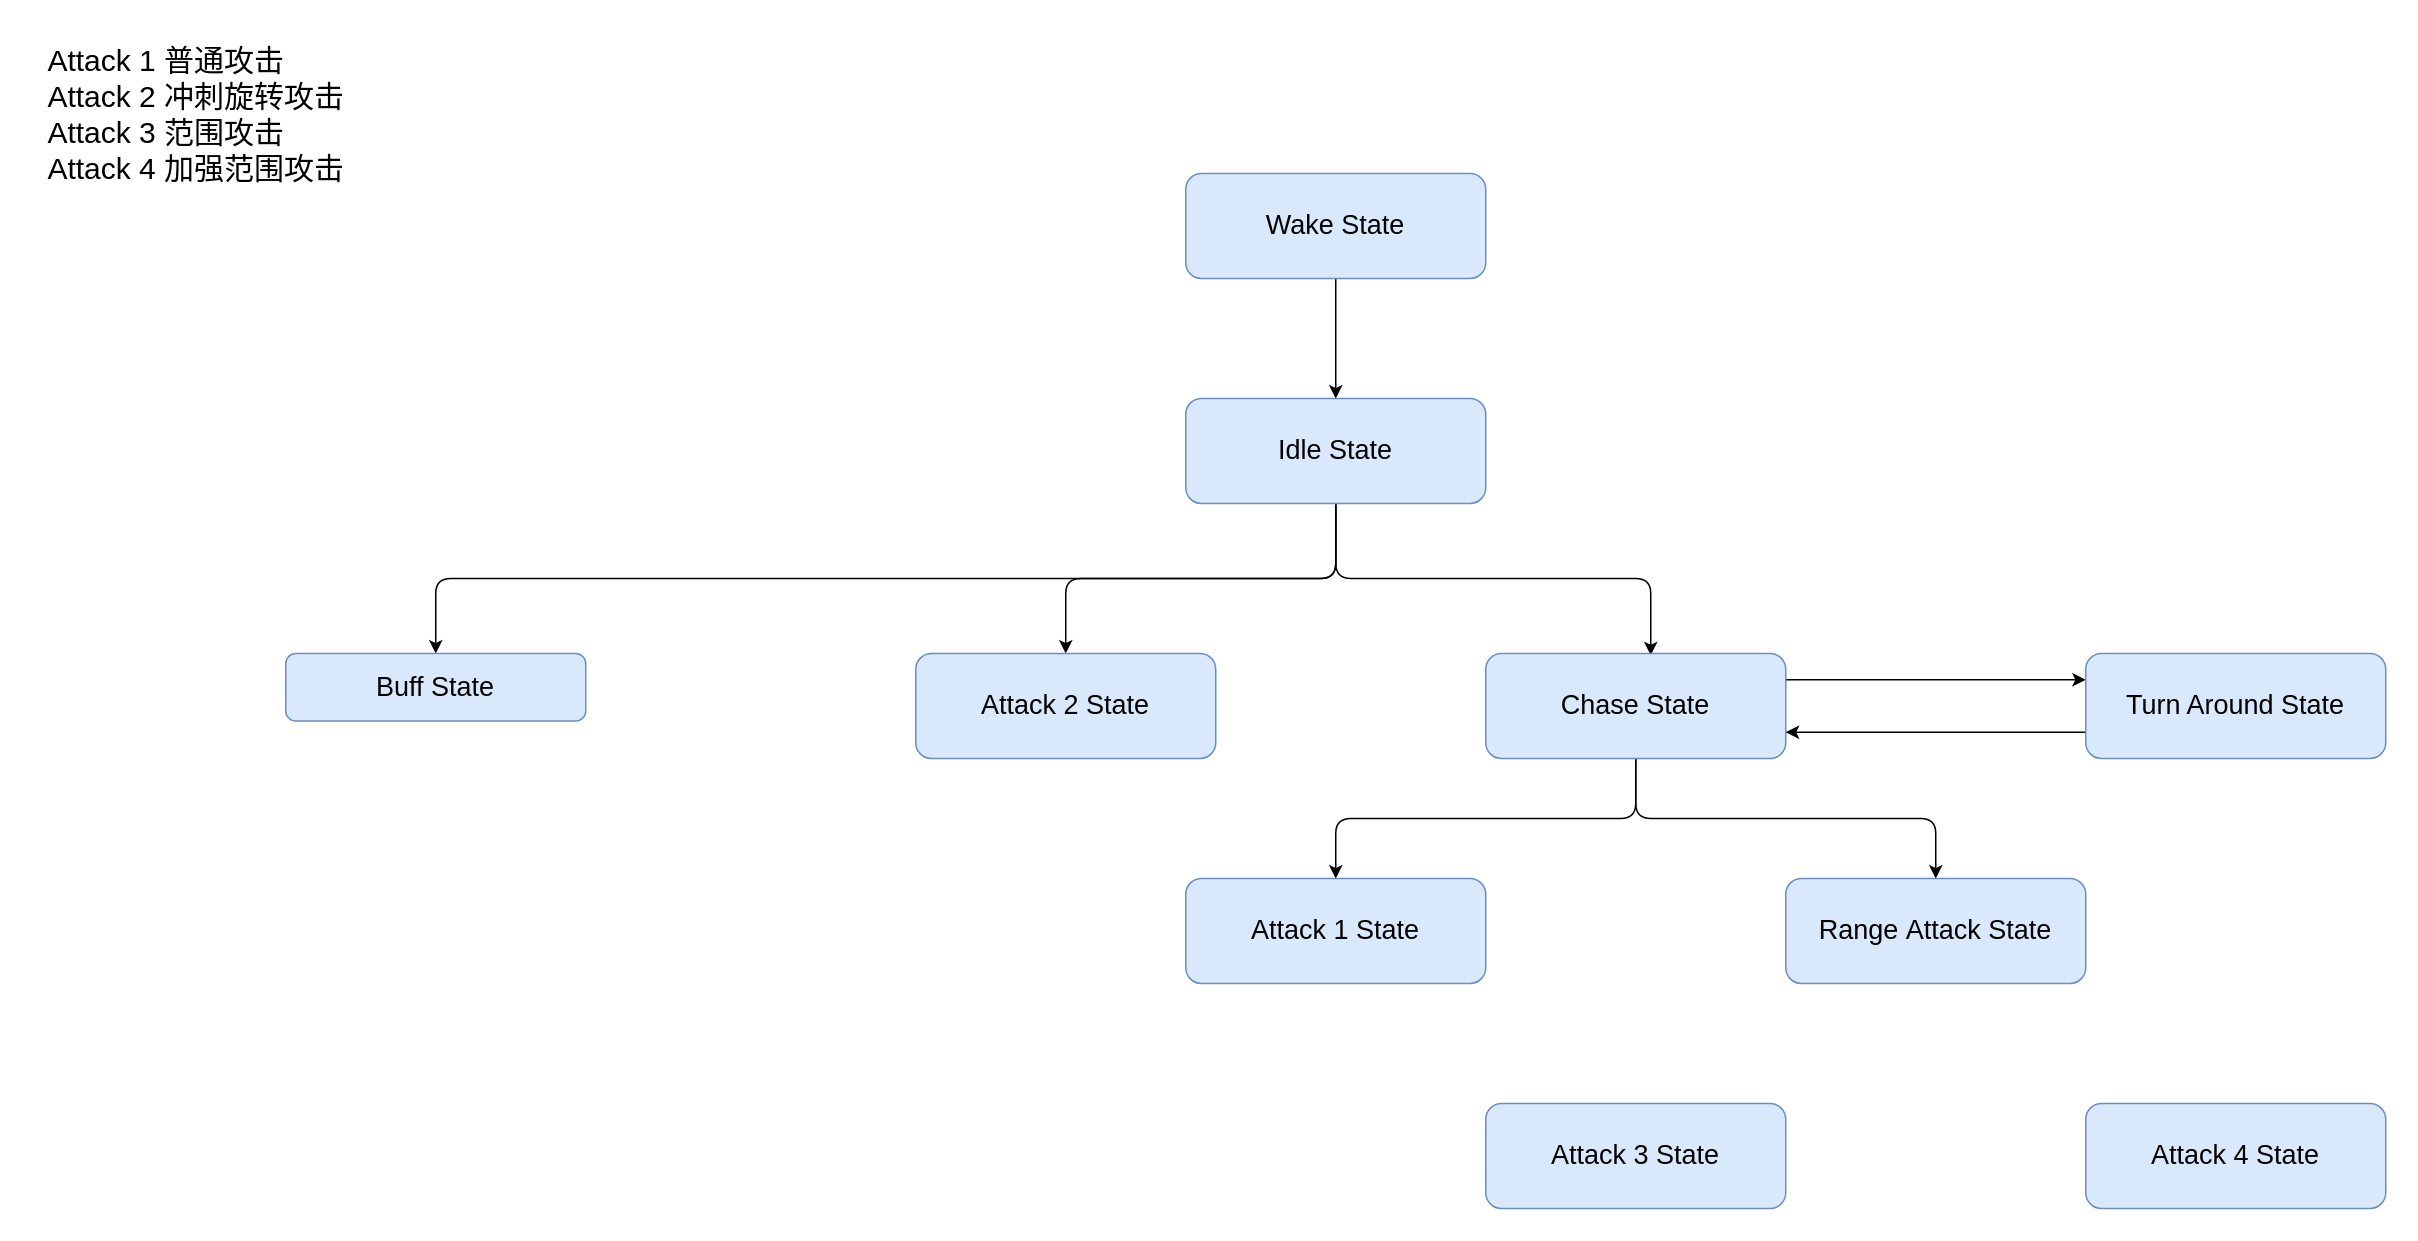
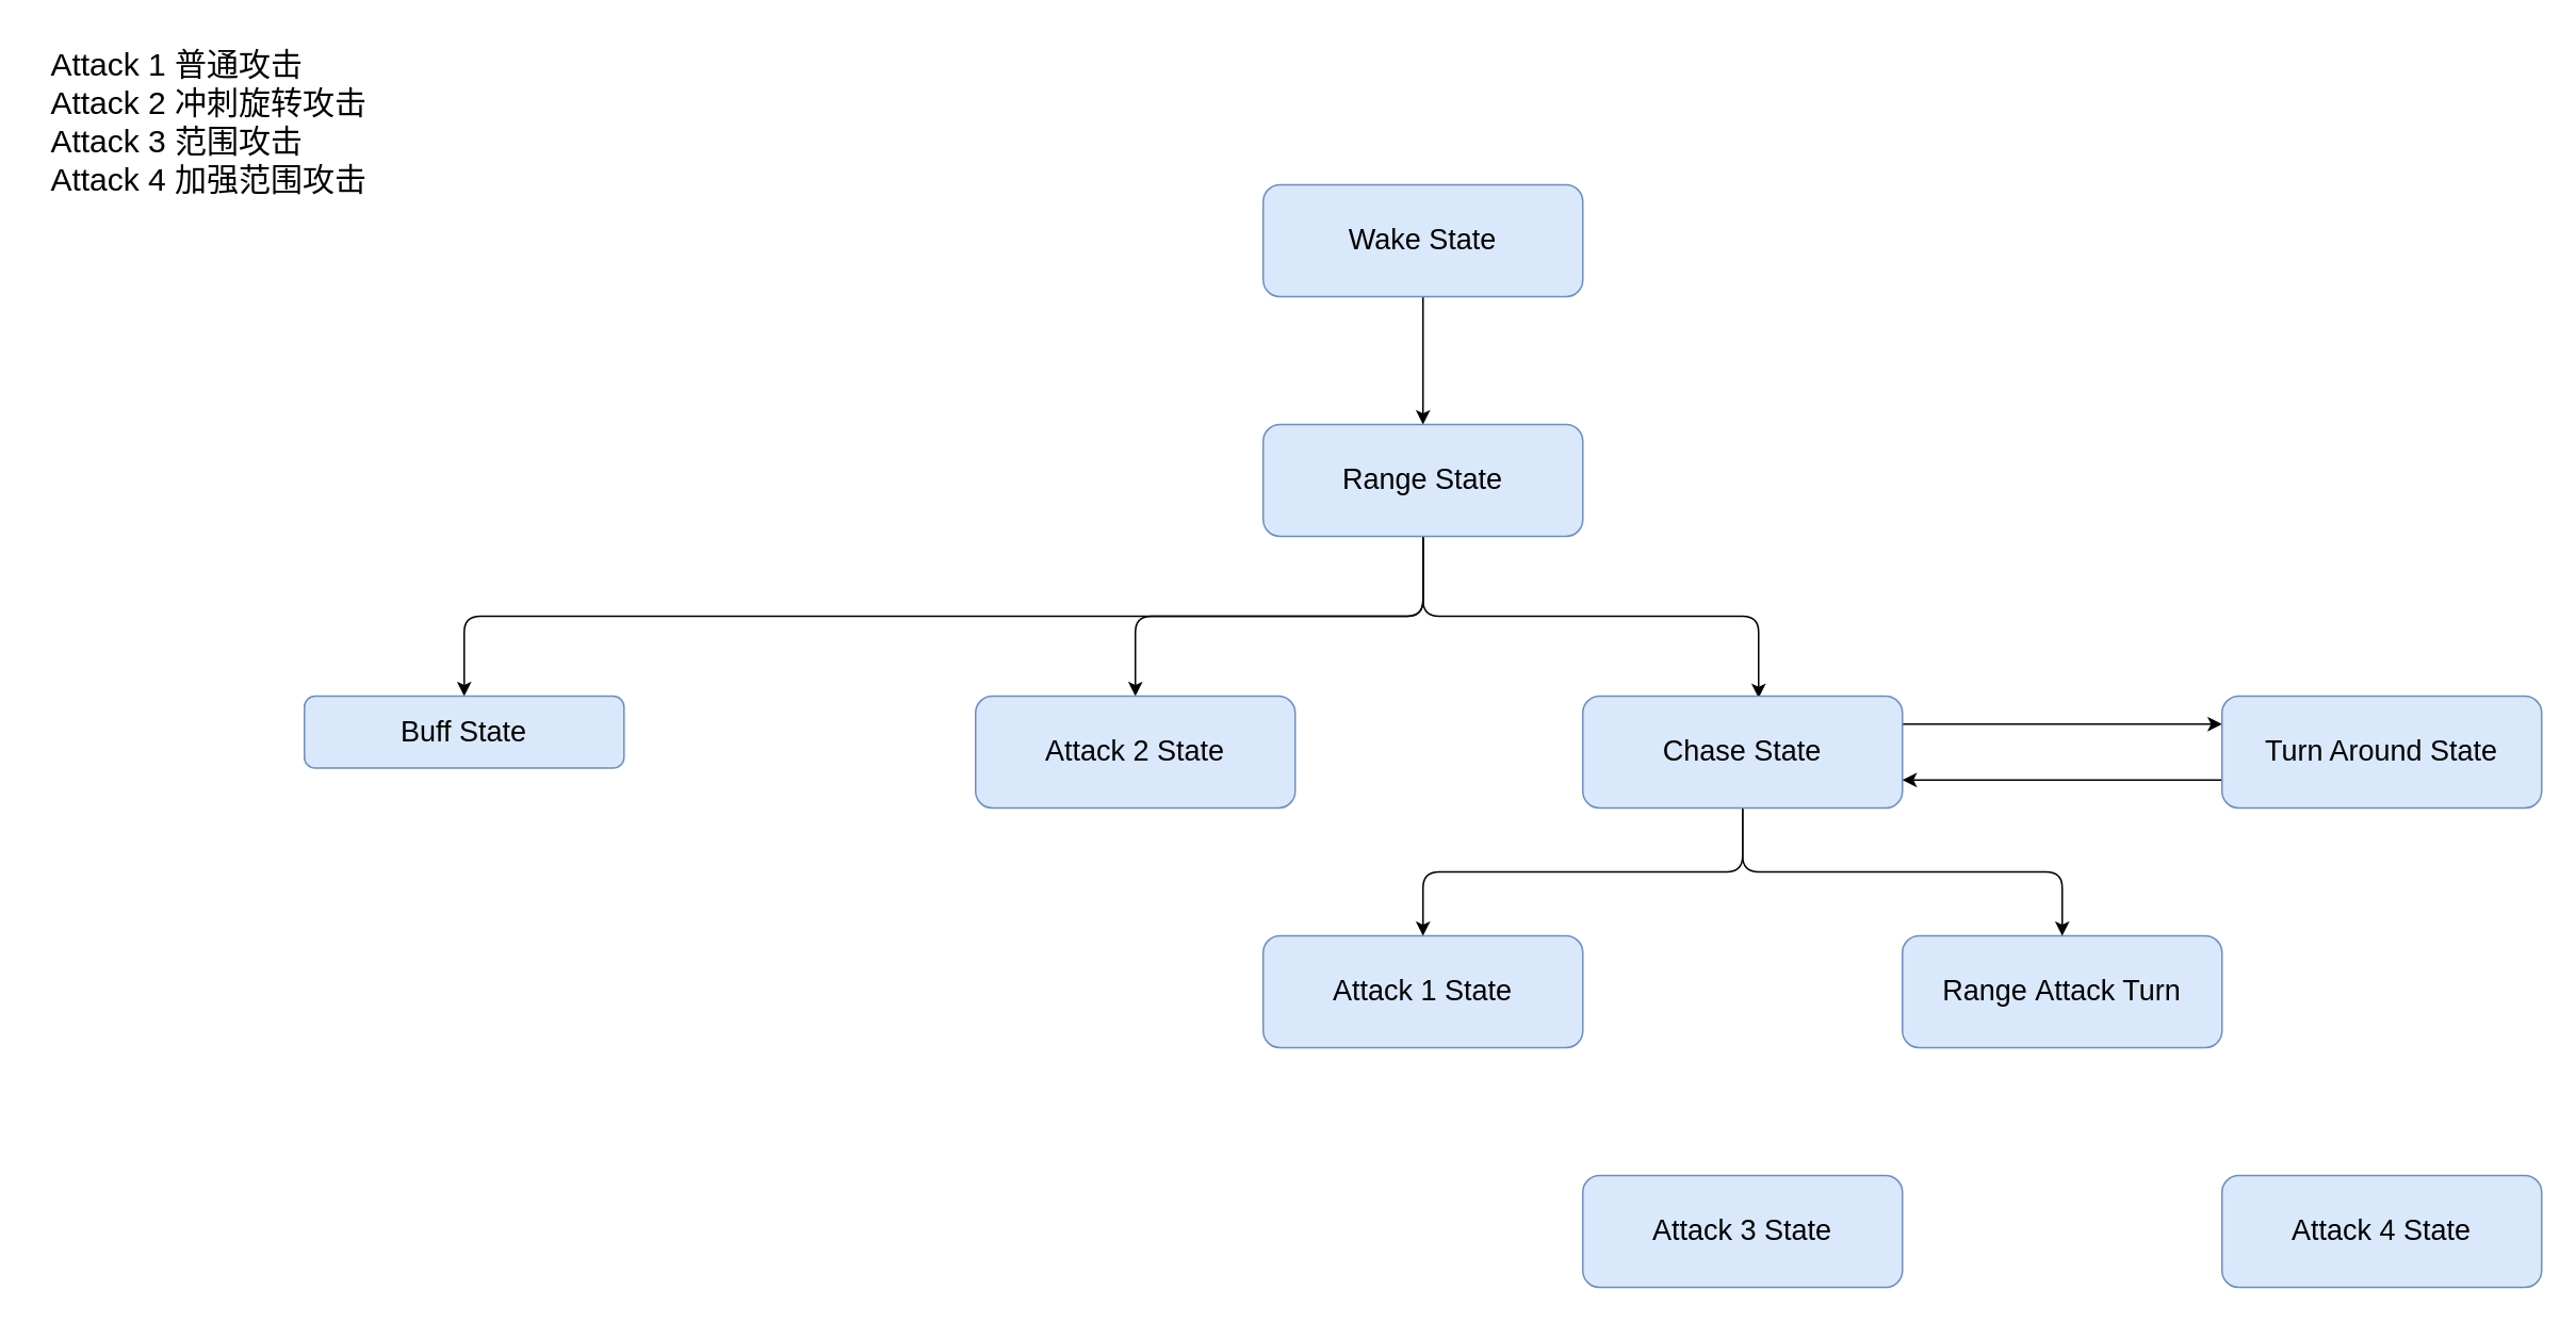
- <mxCell id="5" value="&lt;span style=&quot;font-size: 18px;&quot;&gt;Idle State&lt;br&gt;&lt;/span&gt;" style="rounded=1;whiteSpace=wrap;html=1;fillColor=#dae8fc;strokeColor=#6c8ebf;" vertex="1" parent="1"><mxGeometry x="790" y="265" width="200" height="70" as="geometry" /></mxCell>
+ <mxCell id="5" value="&lt;span style=&quot;font-size: 18px;&quot;&gt;Range State&lt;br&gt;&lt;/span&gt;" style="rounded=1;whiteSpace=wrap;html=1;fillColor=#dae8fc;strokeColor=#6c8ebf;" vertex="1" parent="1"><mxGeometry x="790" y="265" width="200" height="70" as="geometry" /></mxCell>
- <mxCell id="11" value="&lt;span style=&quot;font-size: 18px;&quot;&gt;Range&amp;nbsp;Attack State&lt;br&gt;&lt;/span&gt;" style="rounded=1;whiteSpace=wrap;html=1;fillColor=#dae8fc;strokeColor=#6c8ebf;" vertex="1" parent="1"><mxGeometry x="1190" y="585" width="200" height="70" as="geometry" /></mxCell>
+ <mxCell id="11" value="&lt;span style=&quot;font-size: 18px;&quot;&gt;Range&amp;nbsp;Attack Turn&lt;br&gt;&lt;/span&gt;" style="rounded=1;whiteSpace=wrap;html=1;fillColor=#dae8fc;strokeColor=#6c8ebf;" vertex="1" parent="1"><mxGeometry x="1190" y="585" width="200" height="70" as="geometry" /></mxCell>
